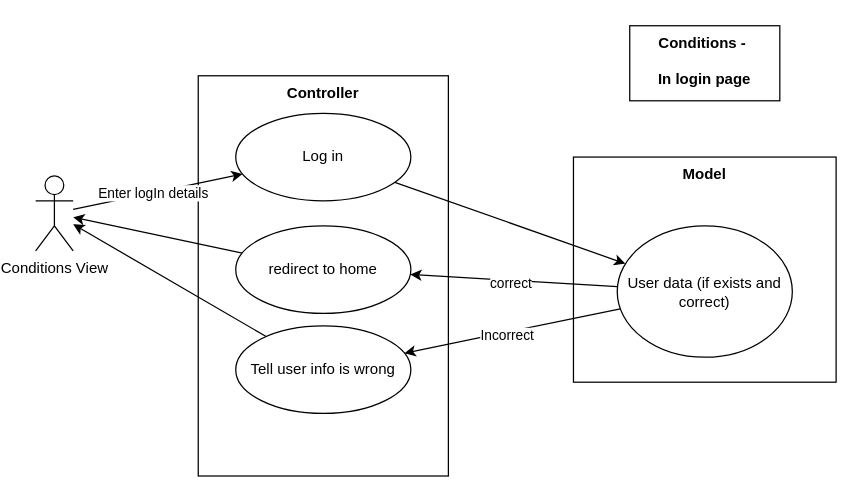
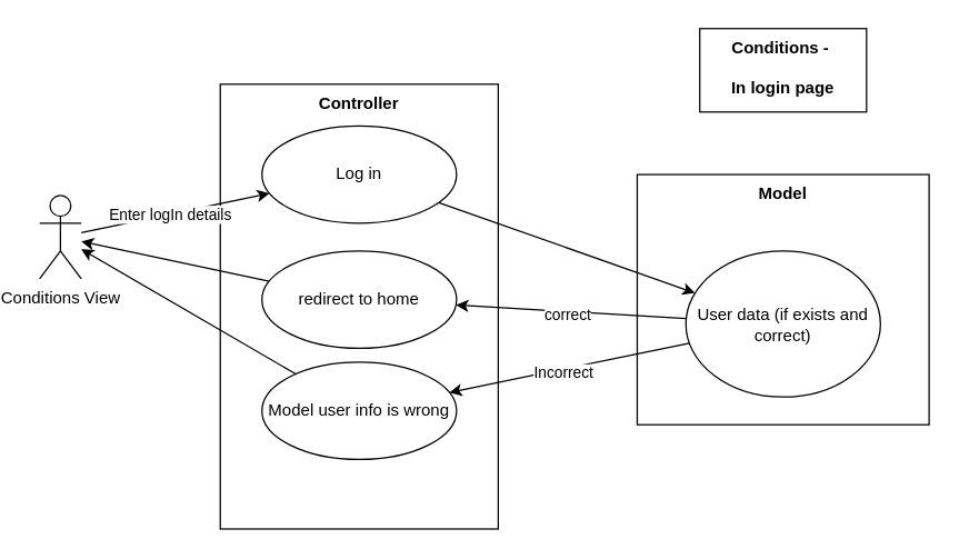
- <mxCell id="18" value="Tell user info is wrong" style="ellipse;whiteSpace=wrap;html=1;" parent="1" vertex="1"><mxGeometry x="180" y="260" width="140" height="70" as="geometry" /></mxCell>
+ <mxCell id="18" value="Model user info is wrong" style="ellipse;whiteSpace=wrap;html=1;" parent="1" vertex="1"><mxGeometry x="180" y="260" width="140" height="70" as="geometry" /></mxCell>
